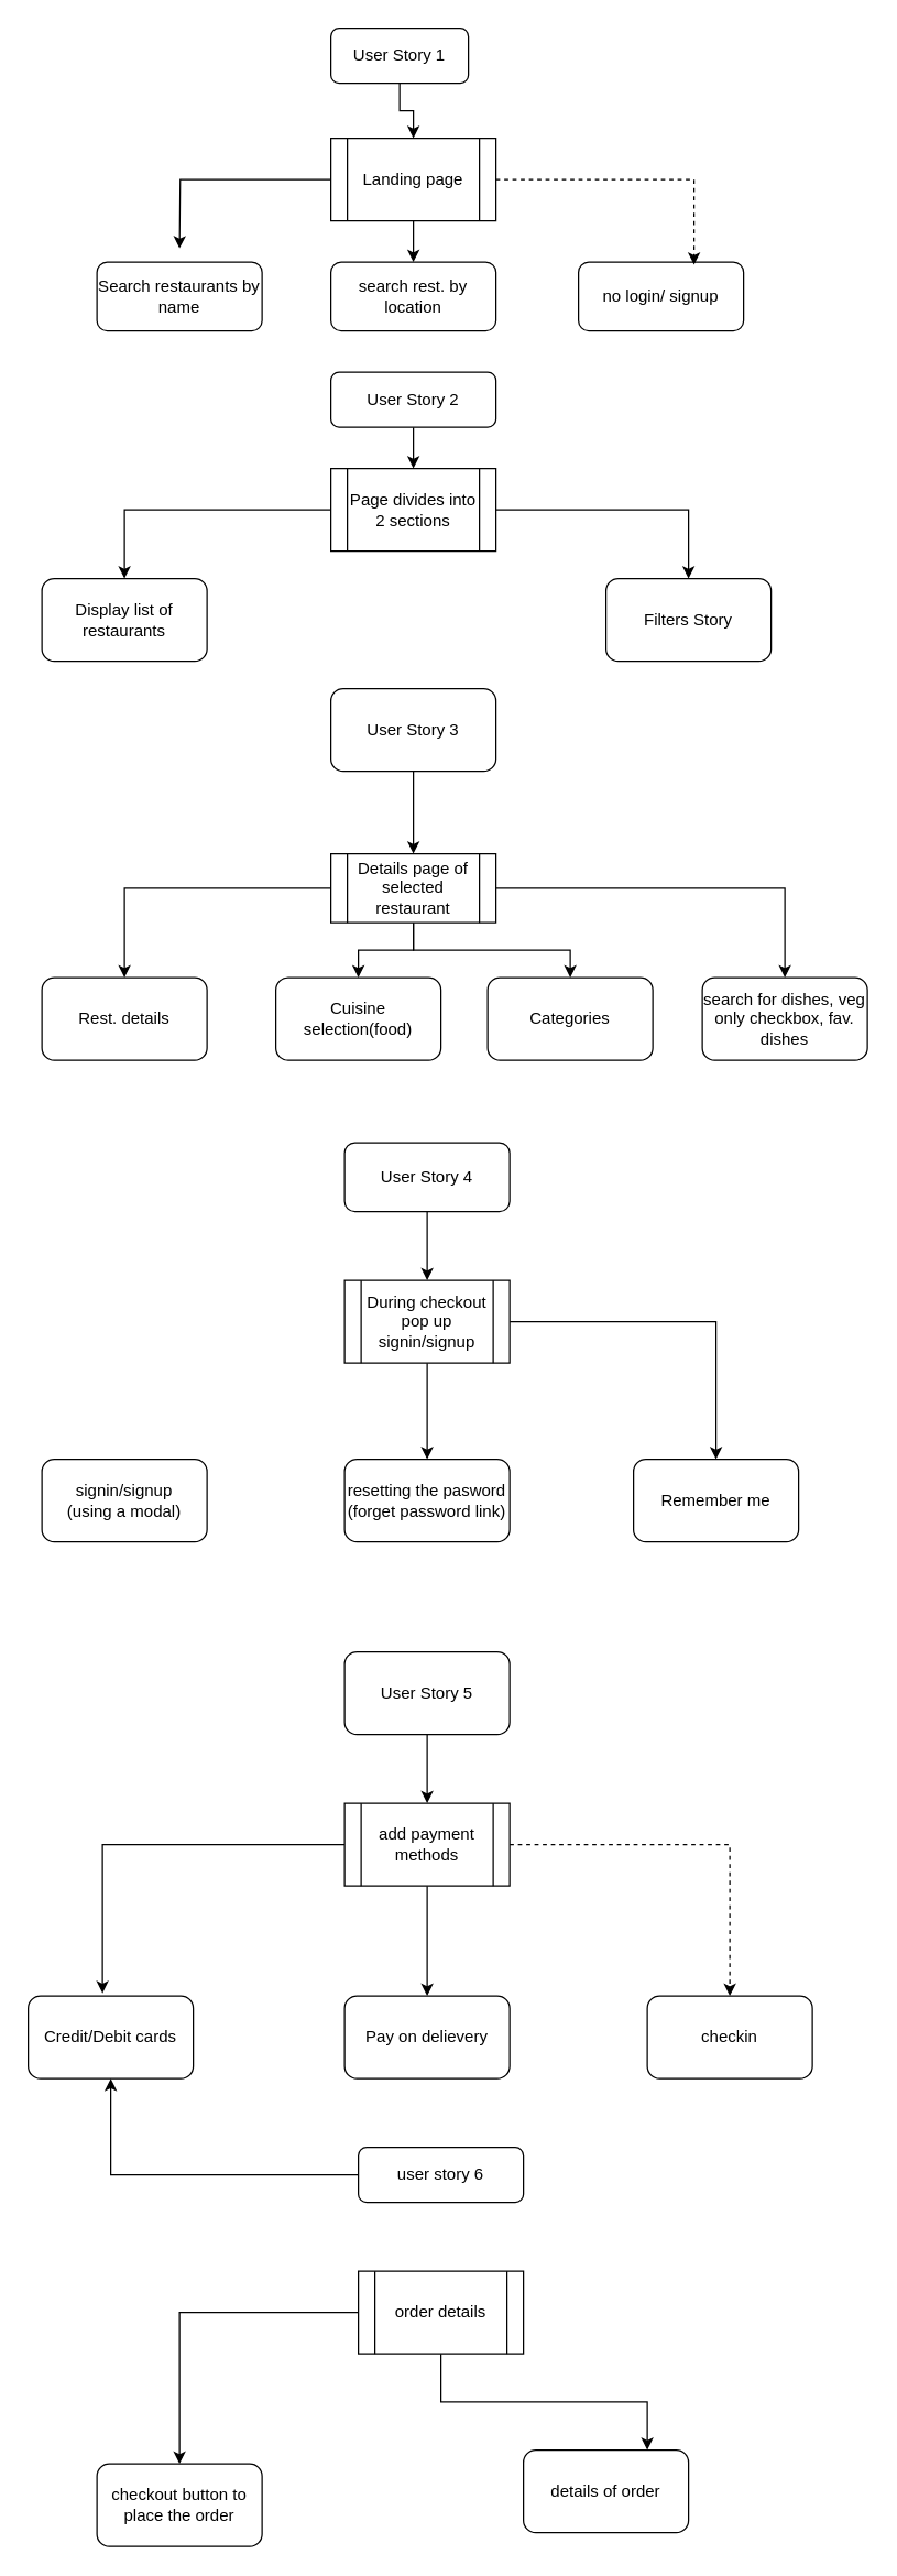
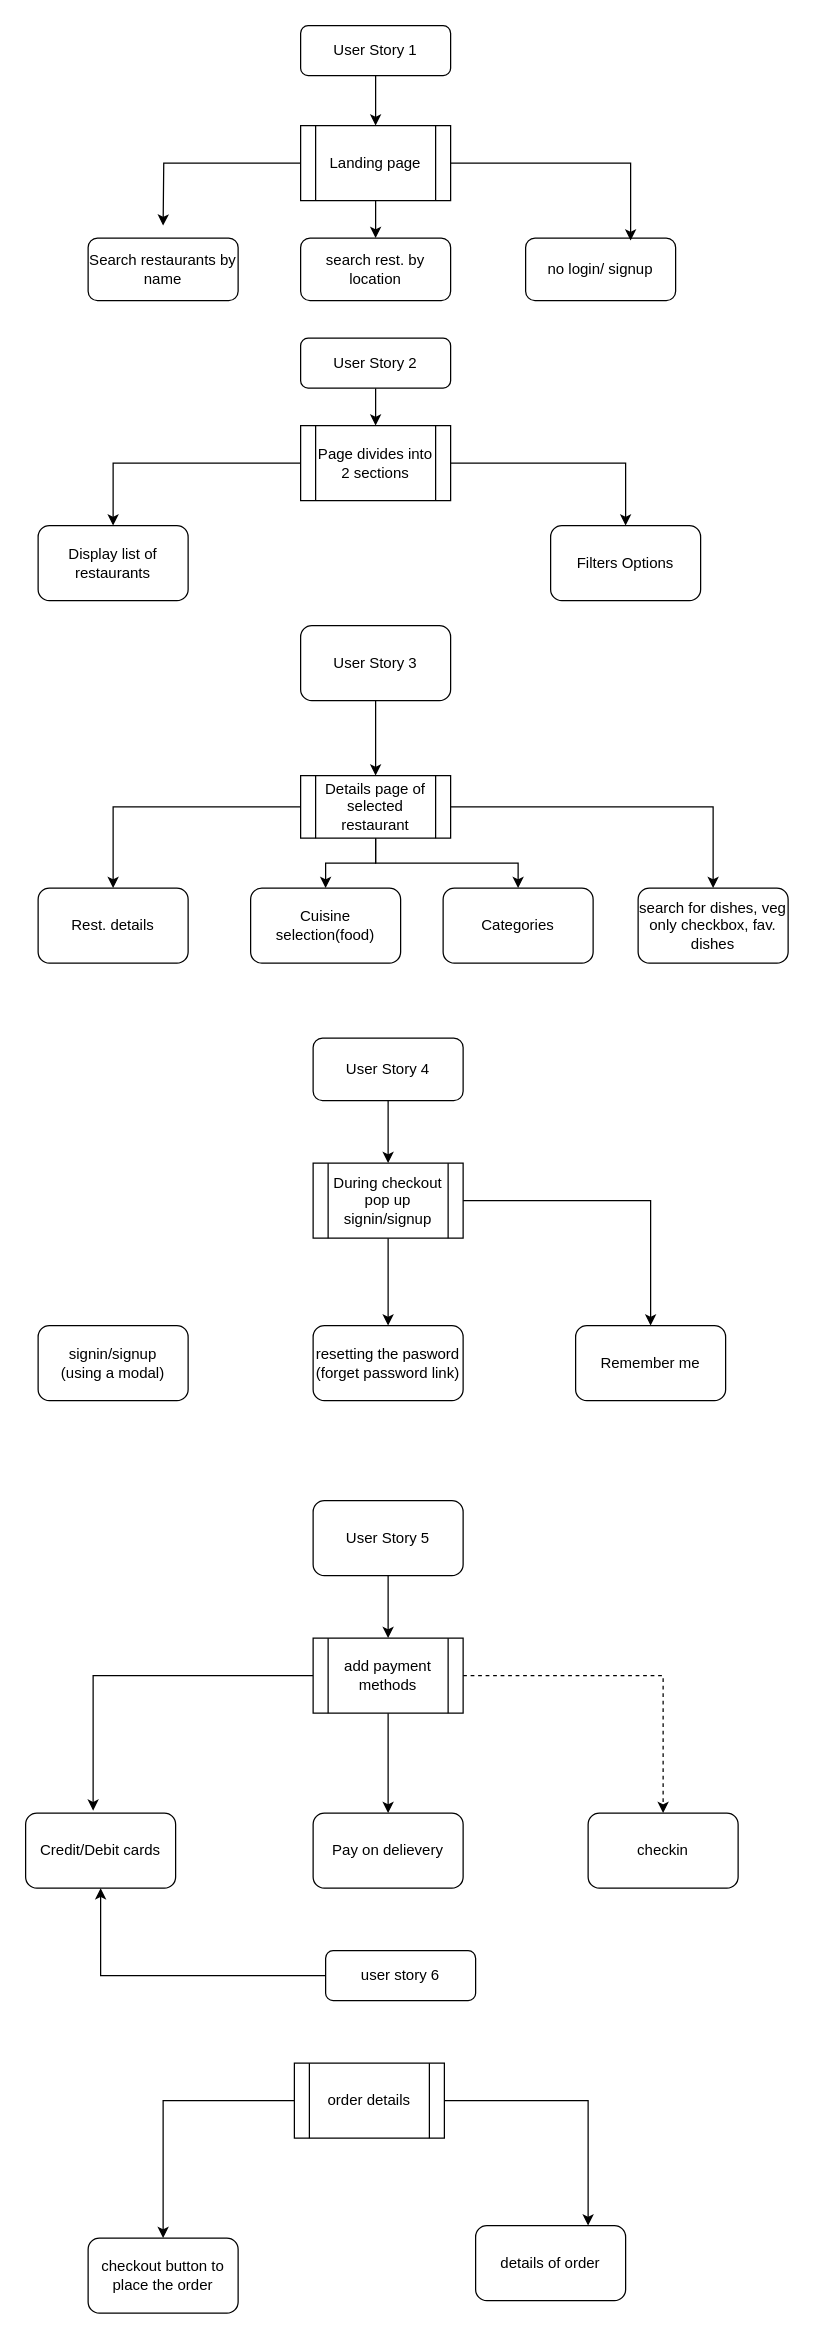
- <mxCell id="3" value="User Story 1" style="rounded=1;whiteSpace=wrap;html=1;fontSize=12;glass=0;strokeWidth=1;shadow=0;" parent="1" vertex="1"><mxGeometry x="240" y="20" width="100" height="40" as="geometry" /></mxCell>
+ <mxCell id="3" value="User Story 1" style="rounded=1;whiteSpace=wrap;html=1;fontSize=12;glass=0;strokeWidth=1;shadow=0;" parent="1" vertex="1"><mxGeometry x="240" y="20" width="120" height="40" as="geometry" /></mxCell>
- <mxCell id="11" style="edgeStyle=orthogonalEdgeStyle;rounded=0;orthogonalLoop=1;jettySize=auto;html=1;entryX=0.7;entryY=0.04;entryDx=0;entryDy=0;entryPerimeter=0;dashed=1;" edge="1" parent="1" source="12" target="8"><mxGeometry relative="1" as="geometry" /></mxCell>
+ <mxCell id="11" style="edgeStyle=orthogonalEdgeStyle;rounded=0;orthogonalLoop=1;jettySize=auto;html=1;entryX=0.7;entryY=0.04;entryDx=0;entryDy=0;entryPerimeter=0;" edge="1" parent="1" source="12" target="8"><mxGeometry relative="1" as="geometry" /></mxCell>
- <mxCell id="15" value="Filters Story" style="rounded=1;whiteSpace=wrap;html=1;" vertex="1" parent="1"><mxGeometry x="440" y="420" width="120" height="60" as="geometry" /></mxCell>
+ <mxCell id="15" value="Filters Options" style="rounded=1;whiteSpace=wrap;html=1;" vertex="1" parent="1"><mxGeometry x="440" y="420" width="120" height="60" as="geometry" /></mxCell>
- <mxCell id="52" value="order details" style="shape=process;whiteSpace=wrap;html=1;backgroundOutline=1;" vertex="1" parent="1"><mxGeometry x="260" y="1650" width="120" height="60" as="geometry" /></mxCell>
+ <mxCell id="52" value="order details" style="shape=process;whiteSpace=wrap;html=1;backgroundOutline=1;" vertex="1" parent="1"><mxGeometry x="235" y="1650" width="120" height="60" as="geometry" /></mxCell>
